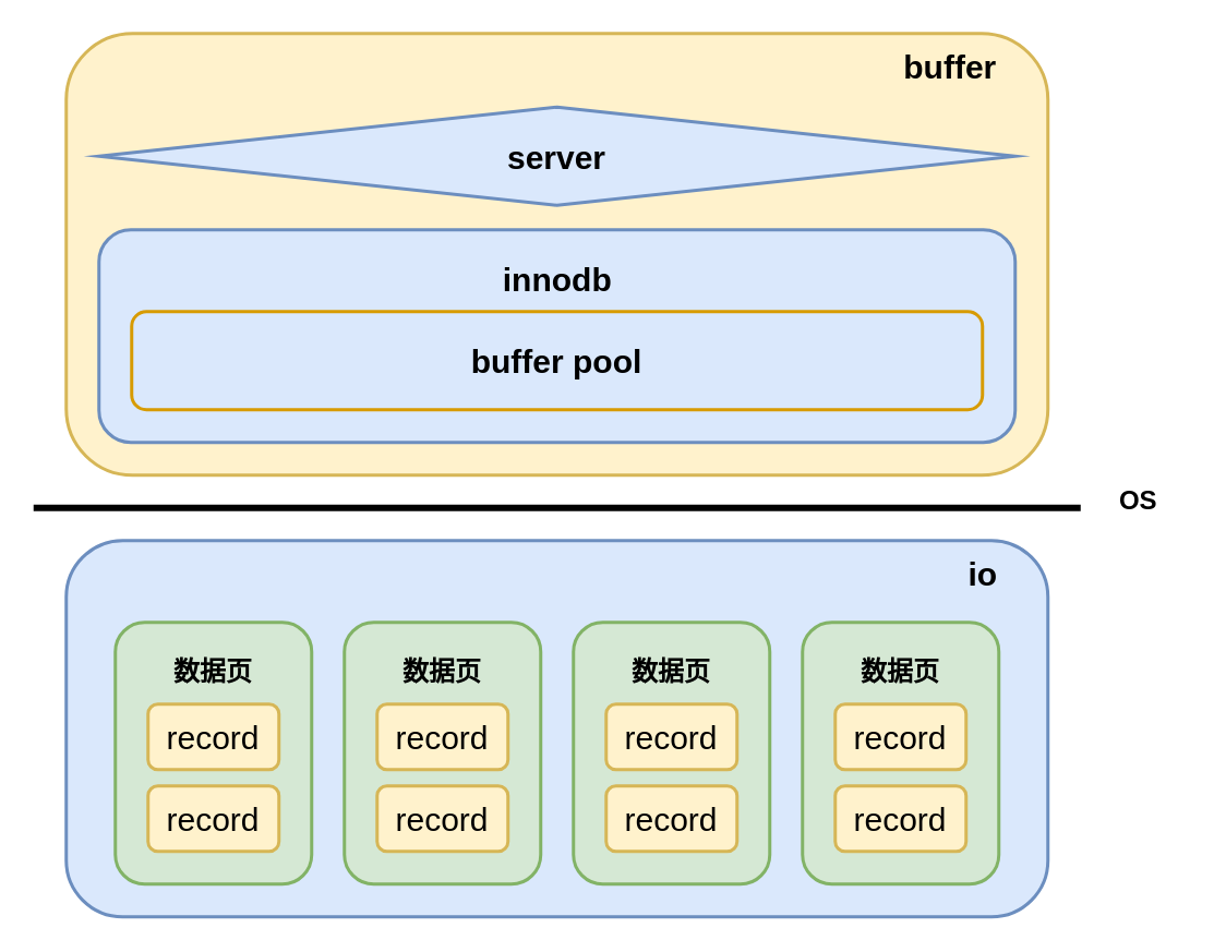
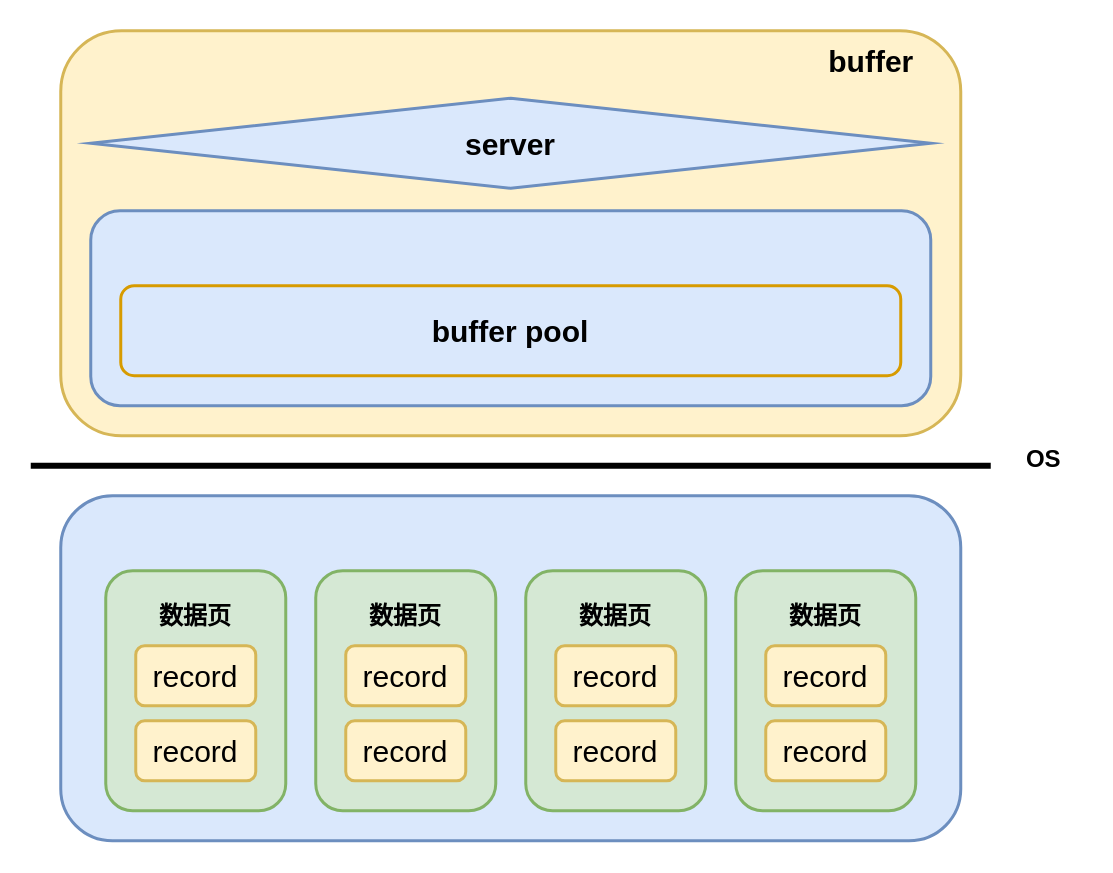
- <mxCell id="27" value="innodb" style="text;html=1;align=center;verticalAlign=middle;resizable=0;points=[];autosize=1;strokeColor=none;fillColor=none;fontSize=20;fontStyle=1" vertex="1" parent="1"><mxGeometry x="295" y="150" width="90" height="40" as="geometry" /></mxCell>
- <mxCell id="13" value="io" style="text;html=1;align=center;verticalAlign=middle;resizable=0;points=[];autosize=1;strokeColor=none;fillColor=none;fontSize=20;fontStyle=1" vertex="1" parent="1"><mxGeometry x="580" y="330" width="40" height="40" as="geometry" /></mxCell>
